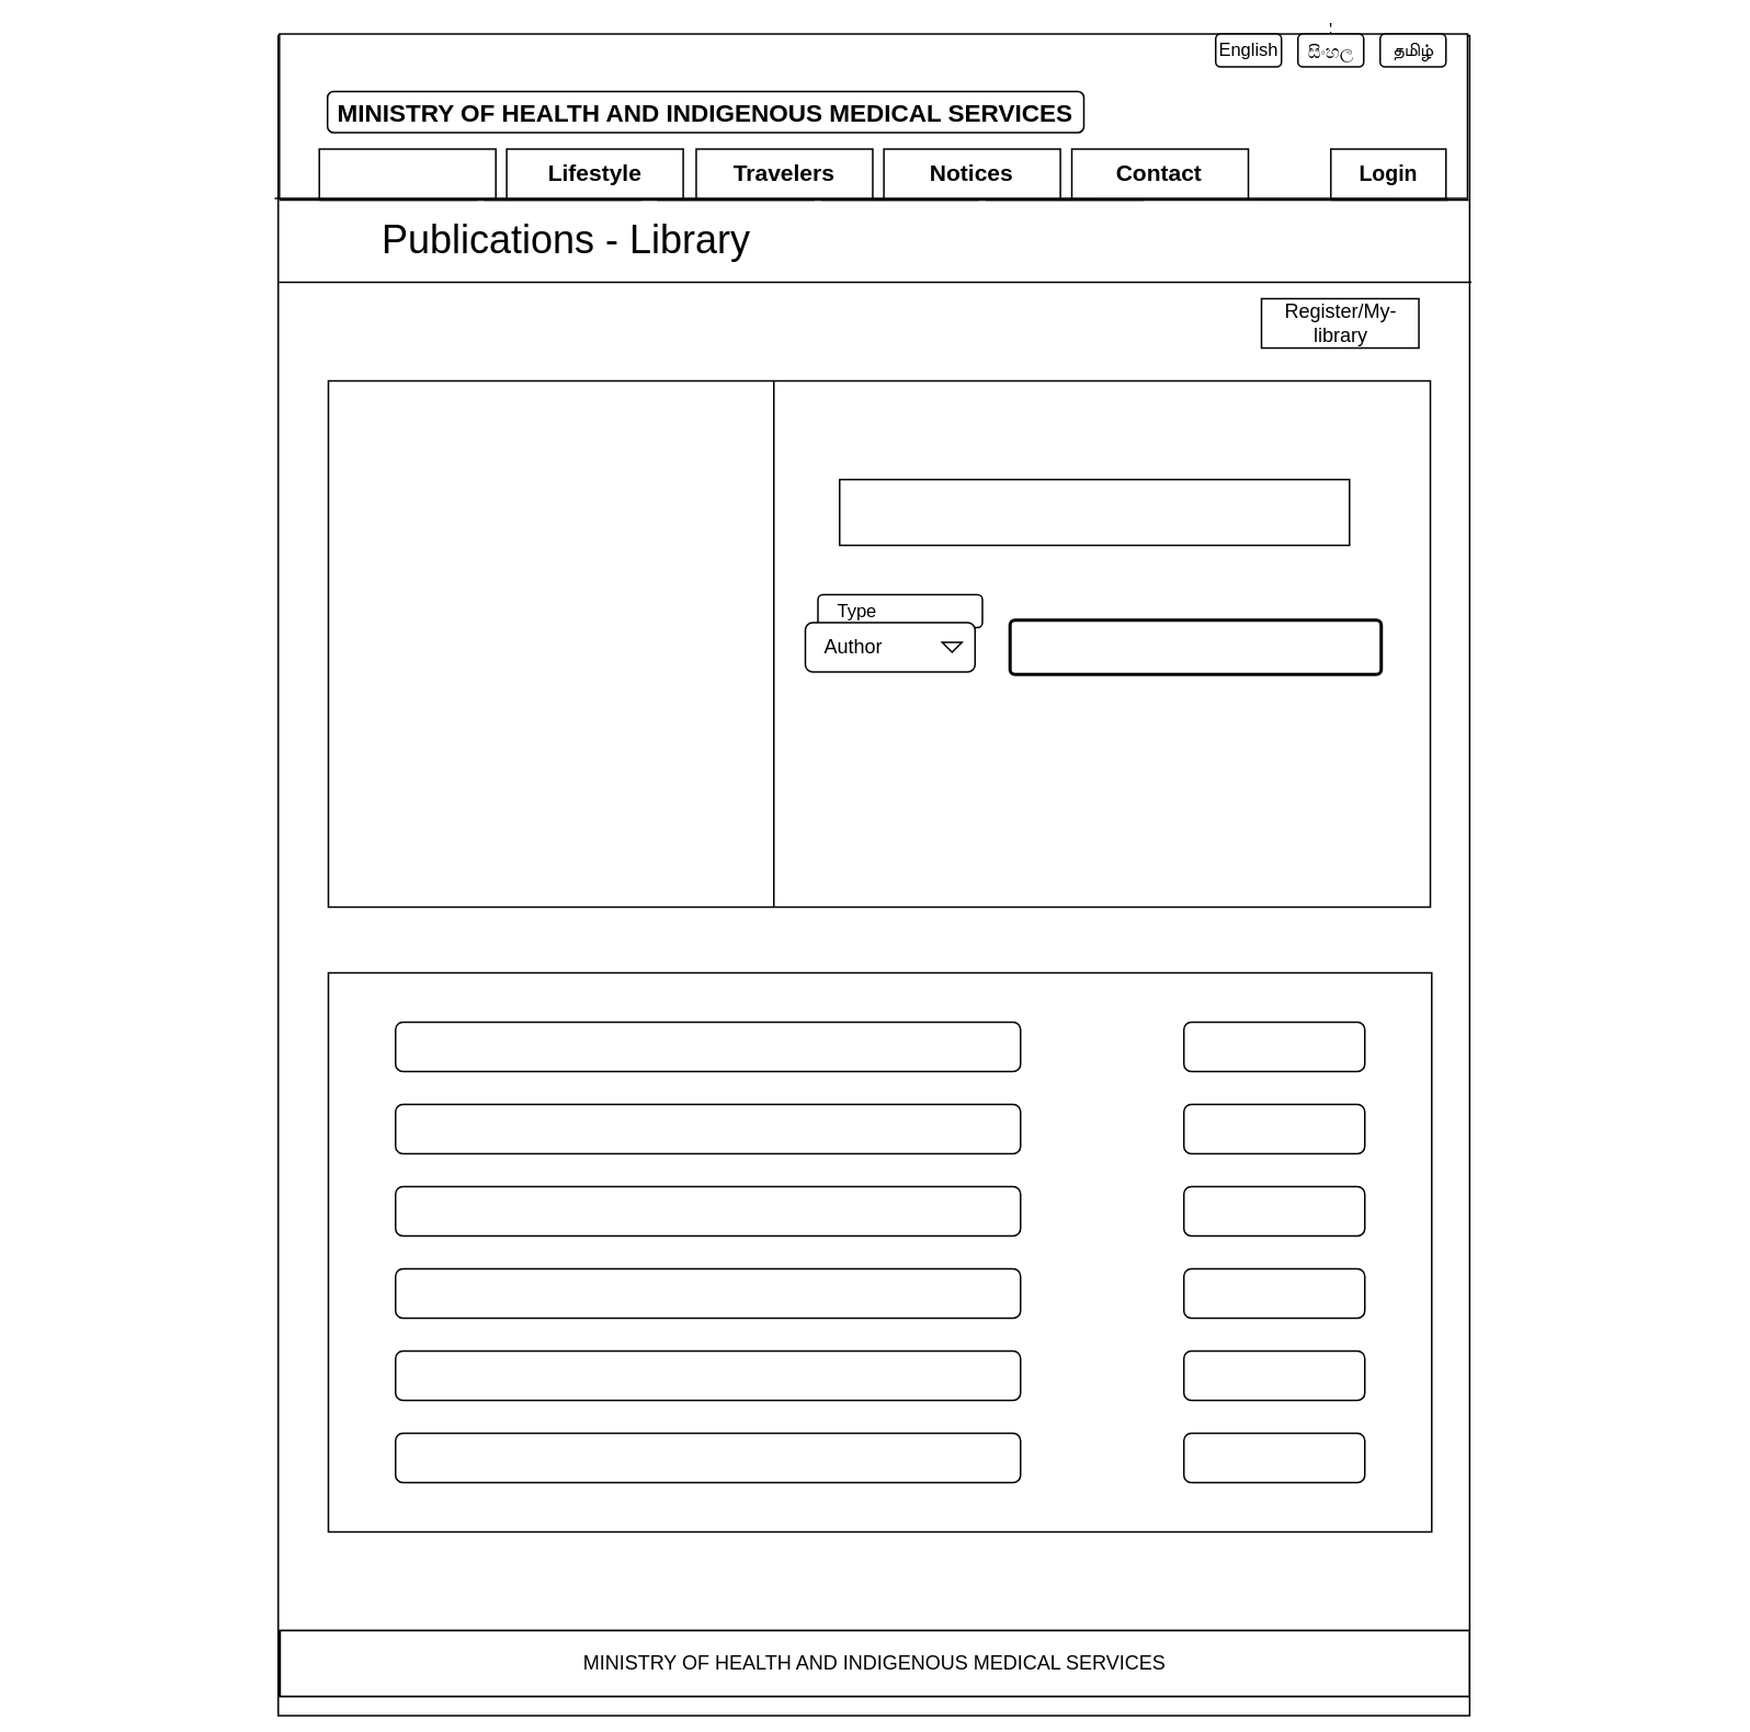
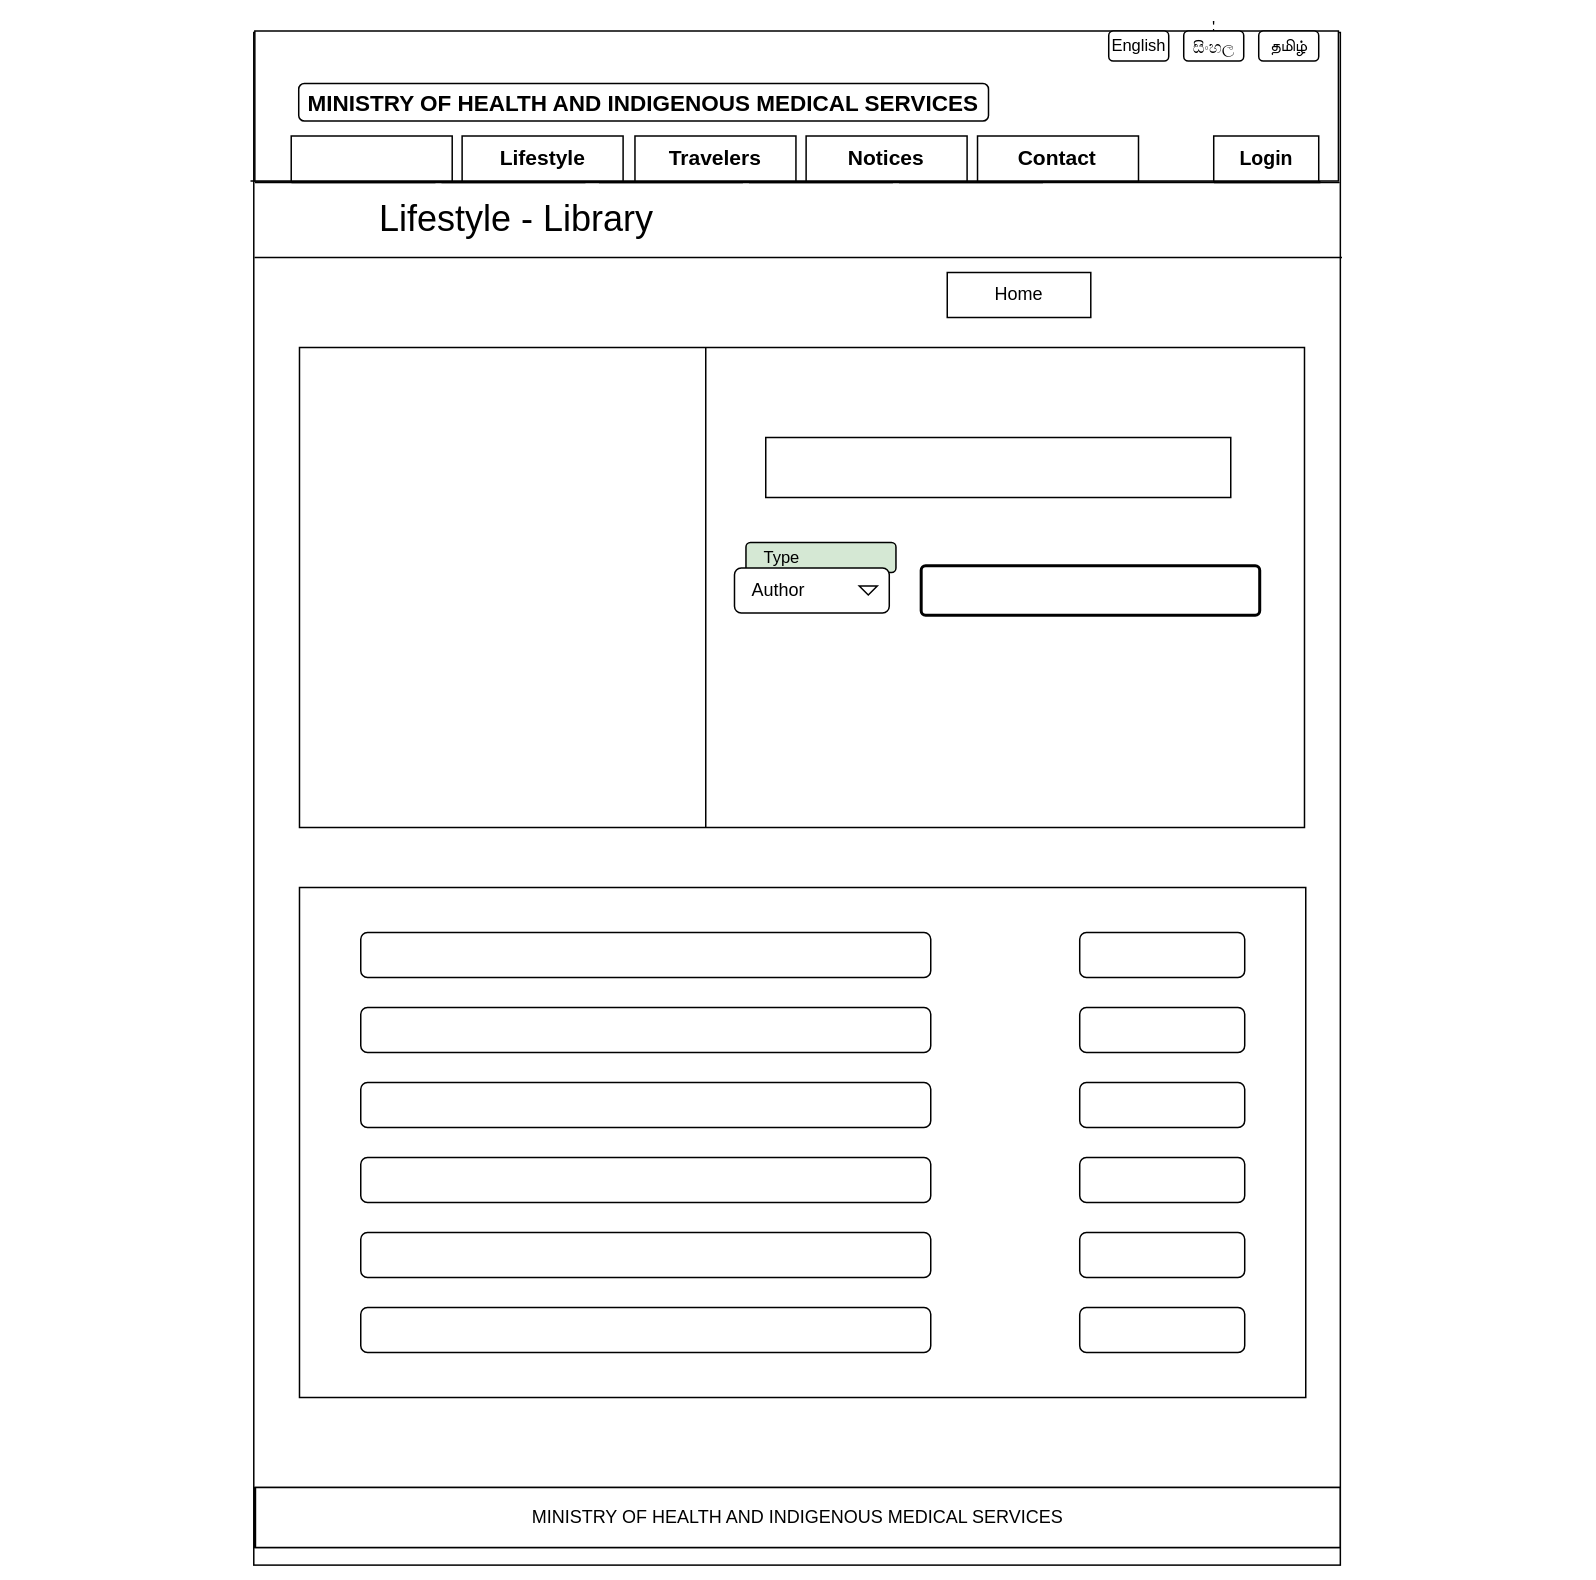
- <mxCell id="19" value="&lt;font style=&quot;font-size: 24px&quot;&gt;Publications - Library&lt;/font&gt;" style="text;html=1;align=center;verticalAlign=middle;whiteSpace=wrap;rounded=0;" parent="1" vertex="1"><mxGeometry x="199.16" y="121" width="290" height="50" as="geometry" /></mxCell>
+ <mxCell id="19" value="&lt;font style=&quot;font-size: 24px&quot;&gt;Lifestyle - Library&lt;/font&gt;" style="text;html=1;align=center;verticalAlign=middle;whiteSpace=wrap;rounded=0;" parent="1" vertex="1"><mxGeometry x="199.16" y="121" width="290" height="50" as="geometry" /></mxCell>
+ <mxCell id="21" value="Home" style="rounded=0;whiteSpace=wrap;html=1;" parent="1" vertex="1"><mxGeometry x="631" y="181" width="95.69" height="30" as="geometry" /></mxCell>
- <mxCell id="22" value="Register/My-library" style="rounded=0;whiteSpace=wrap;html=1;" parent="1" vertex="1"><mxGeometry x="766.5" y="181" width="95.69" height="30" as="geometry" /></mxCell>
- <mxCell id="36" value="Type" style="rounded=1;html=1;align=left;fontSize=11;spacingLeft=10;fontSize=11" parent="1" vertex="1"><mxGeometry x="496.81" y="361" width="100" height="20" as="geometry" /></mxCell>
+ <mxCell id="36" value="Type" style="rounded=1;html=1;align=left;fontSize=11;spacingLeft=10;fontSize=11;fillColor=#d5e8d4;" parent="1" vertex="1"><mxGeometry x="496.81" y="361" width="100" height="20" as="geometry" /></mxCell>
